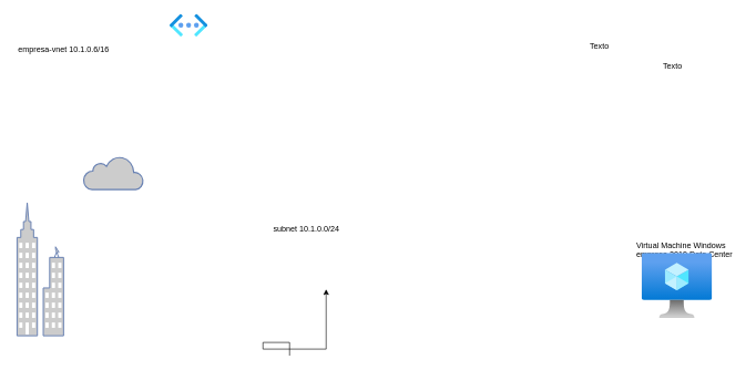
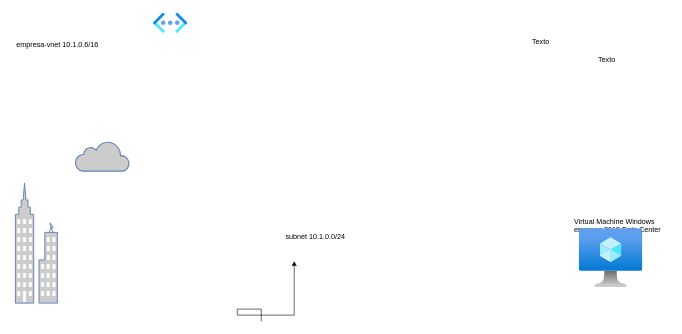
- <mxCell id="4" value="&lt;font style=&quot;vertical-align: inherit&quot;&gt;&lt;font style=&quot;vertical-align: inherit&quot;&gt;&lt;font style=&quot;vertical-align: inherit&quot;&gt;&lt;font style=&quot;vertical-align: inherit&quot;&gt;subnet 10.1.0.0/24&lt;/font&gt;&lt;/font&gt;&lt;/font&gt;&lt;/font&gt;" style="text;html=1;resizable=0;autosize=1;align=center;verticalAlign=middle;points=[];fillColor=none;strokeColor=none;rounded=0;" vertex="1" parent="1"><mxGeometry x="405" y="335" width="110" height="20" as="geometry" /></mxCell>
+ <mxCell id="4" value="&lt;font style=&quot;vertical-align: inherit&quot;&gt;&lt;font style=&quot;vertical-align: inherit&quot;&gt;&lt;font style=&quot;vertical-align: inherit&quot;&gt;&lt;font style=&quot;vertical-align: inherit&quot;&gt;subnet 10.1.0.0/24&lt;/font&gt;&lt;/font&gt;&lt;/font&gt;&lt;/font&gt;" style="text;html=1;resizable=0;autosize=1;align=center;verticalAlign=middle;points=[];fillColor=none;strokeColor=none;rounded=0;" vertex="1" parent="1"><mxGeometry x="470" y="385" width="110" height="20" as="geometry" /></mxCell>
